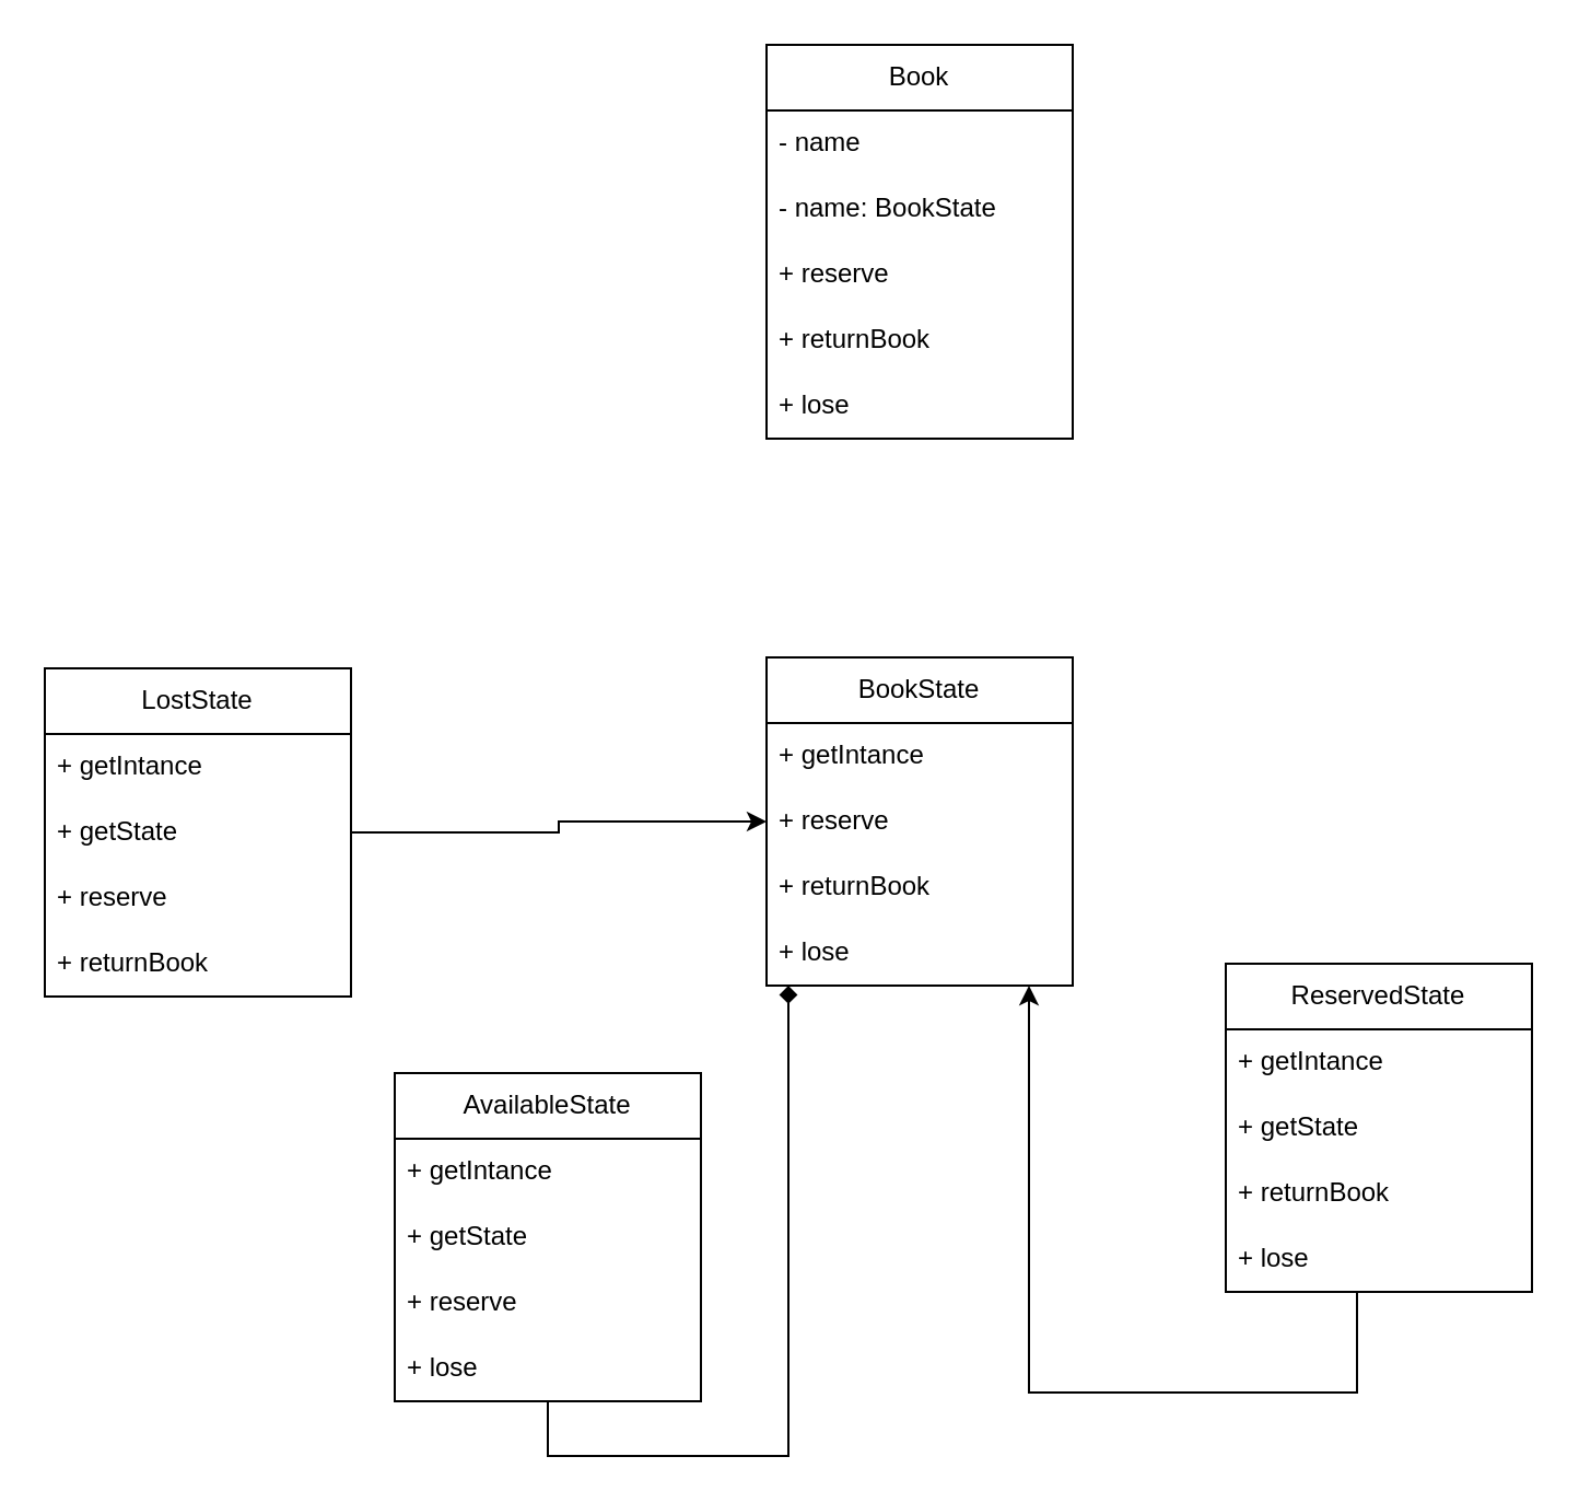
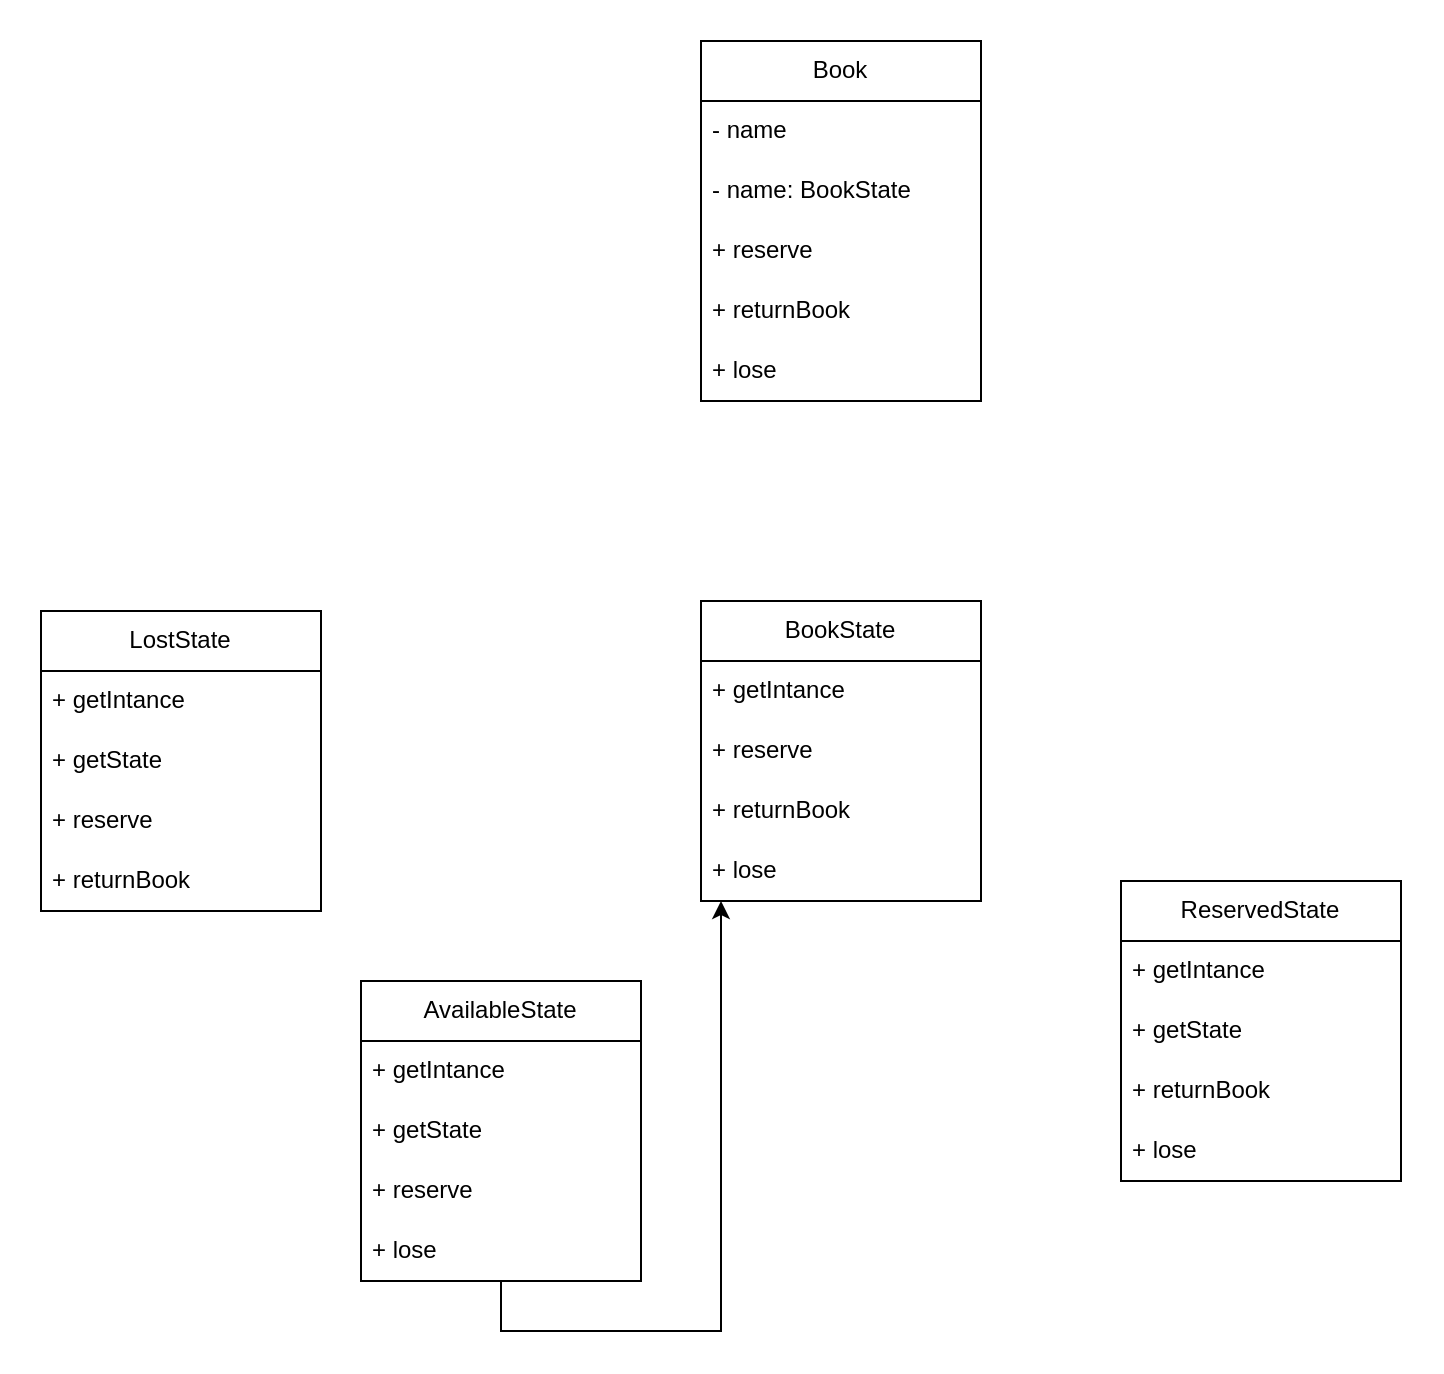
- <mxCell id="25" style="edgeStyle=orthogonalEdgeStyle;rounded=0;orthogonalLoop=1;jettySize=auto;html=1;" parent="1" source="26" target="2" edge="1"><mxGeometry relative="1" as="geometry" /></mxCell>
- <mxCell id="13" style="edgeStyle=orthogonalEdgeStyle;rounded=0;orthogonalLoop=1;jettySize=auto;html=1;endArrow=diamond;" parent="1" source="14" target="2" edge="1"><mxGeometry relative="1" as="geometry"><Array as="points"><mxPoint x="360" y="665" /></Array></mxGeometry></mxCell>
+ <mxCell id="13" style="edgeStyle=orthogonalEdgeStyle;rounded=0;orthogonalLoop=1;jettySize=auto;html=1;" parent="1" source="14" target="2" edge="1"><mxGeometry relative="1" as="geometry"><Array as="points"><mxPoint x="360" y="665" /></Array></mxGeometry></mxCell>
- <mxCell id="19" style="edgeStyle=orthogonalEdgeStyle;rounded=0;orthogonalLoop=1;jettySize=auto;html=1;" parent="1" target="2" edge="1" source="20"><mxGeometry relative="1" as="geometry"><mxPoint x="620" y="635" as="sourcePoint" /><mxPoint x="460" y="420" as="targetPoint" /><Array as="points"><mxPoint x="620" y="636" /><mxPoint x="470" y="636" /></Array></mxGeometry></mxCell>
